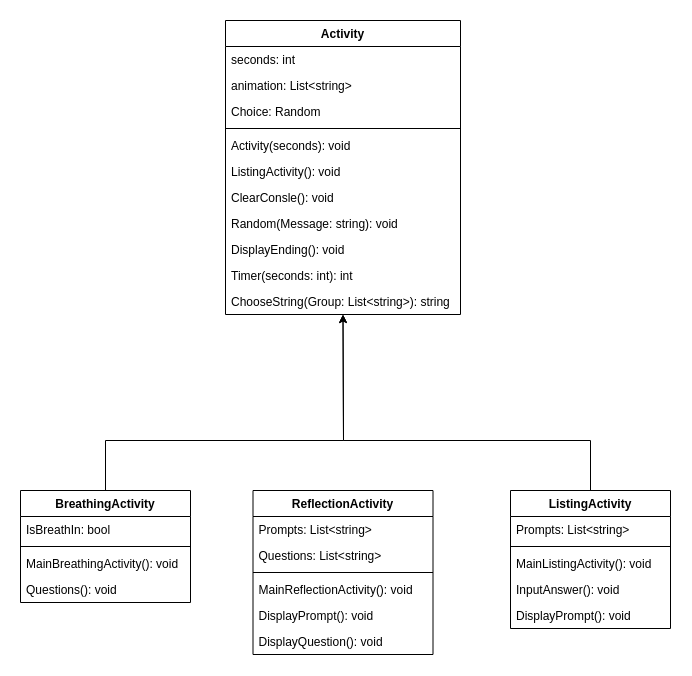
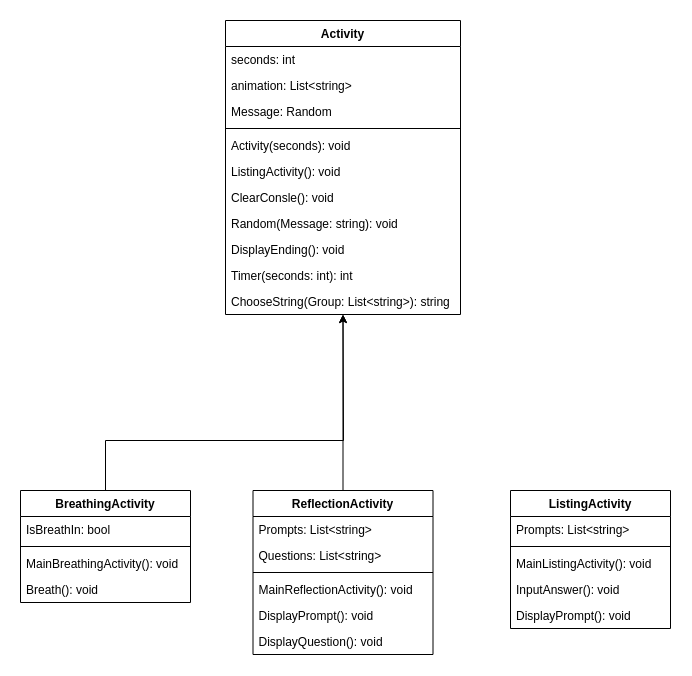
- <mxCell id="23" value="Choice: Random" style="text;strokeColor=none;fillColor=none;align=left;verticalAlign=top;spacingLeft=4;spacingRight=4;overflow=hidden;rotatable=0;points=[[0,0.5],[1,0.5]];portConstraint=eastwest;" parent="20" vertex="1"><mxGeometry y="78" width="235" height="26" as="geometry" /></mxCell>
+ <mxCell id="23" value="Message: Random" style="text;strokeColor=none;fillColor=none;align=left;verticalAlign=top;spacingLeft=4;spacingRight=4;overflow=hidden;rotatable=0;points=[[0,0.5],[1,0.5]];portConstraint=eastwest;" parent="20" vertex="1"><mxGeometry y="78" width="235" height="26" as="geometry" /></mxCell>
- <mxCell id="32" value="" style="endArrow=classic;html=1;rounded=0;entryX=0.5;entryY=1;entryDx=0;entryDy=0;exitX=0.5;exitY=0;exitDx=0;exitDy=0;" parent="1" source="9" target="20" edge="1"><mxGeometry width="50" height="50" relative="1" as="geometry"><mxPoint x="290" y="410" as="sourcePoint" /><mxPoint x="340" y="360" as="targetPoint" /><Array as="points"><mxPoint x="590" y="440" /><mxPoint x="343" y="440" /></Array></mxGeometry></mxCell>
+ <mxCell id="33" value="" style="endArrow=classic;html=1;rounded=0;exitX=0.5;exitY=0;exitDx=0;exitDy=0;entryX=0.5;entryY=1;entryDx=0;entryDy=0;" parent="1" source="2" target="20" edge="1"><mxGeometry width="50" height="50" relative="1" as="geometry"><mxPoint x="290" y="410" as="sourcePoint" /><mxPoint x="390" y="400" as="targetPoint" /></mxGeometry></mxCell>
- <mxCell id="19" value="Questions(): void" style="text;strokeColor=none;fillColor=none;align=left;verticalAlign=top;spacingLeft=4;spacingRight=4;overflow=hidden;rotatable=0;points=[[0,0.5],[1,0.5]];portConstraint=eastwest;" parent="15" vertex="1"><mxGeometry y="86" width="170" height="26" as="geometry" /></mxCell>
+ <mxCell id="19" value="Breath(): void" style="text;strokeColor=none;fillColor=none;align=left;verticalAlign=top;spacingLeft=4;spacingRight=4;overflow=hidden;rotatable=0;points=[[0,0.5],[1,0.5]];portConstraint=eastwest;" parent="15" vertex="1"><mxGeometry y="86" width="170" height="26" as="geometry" /></mxCell>
